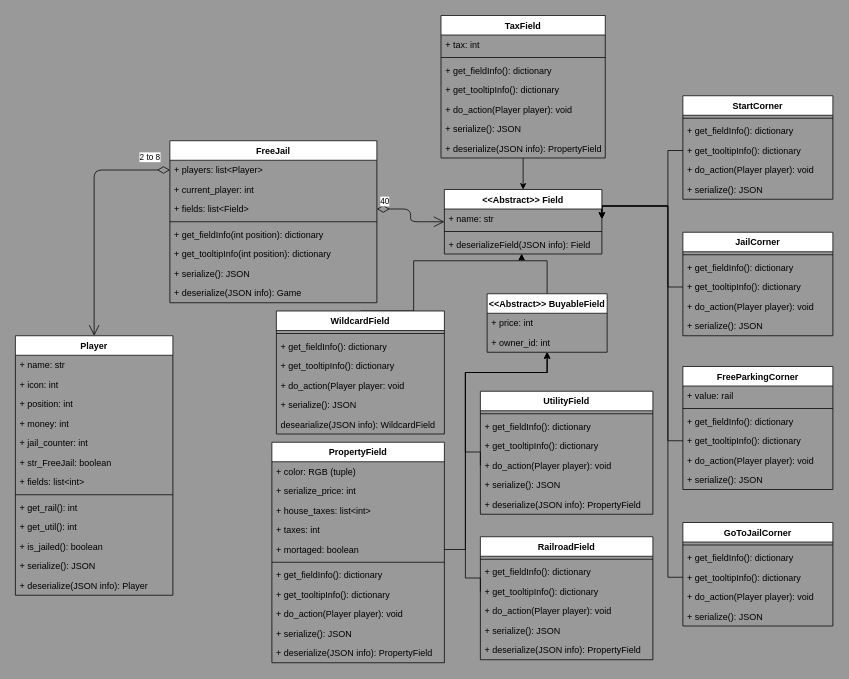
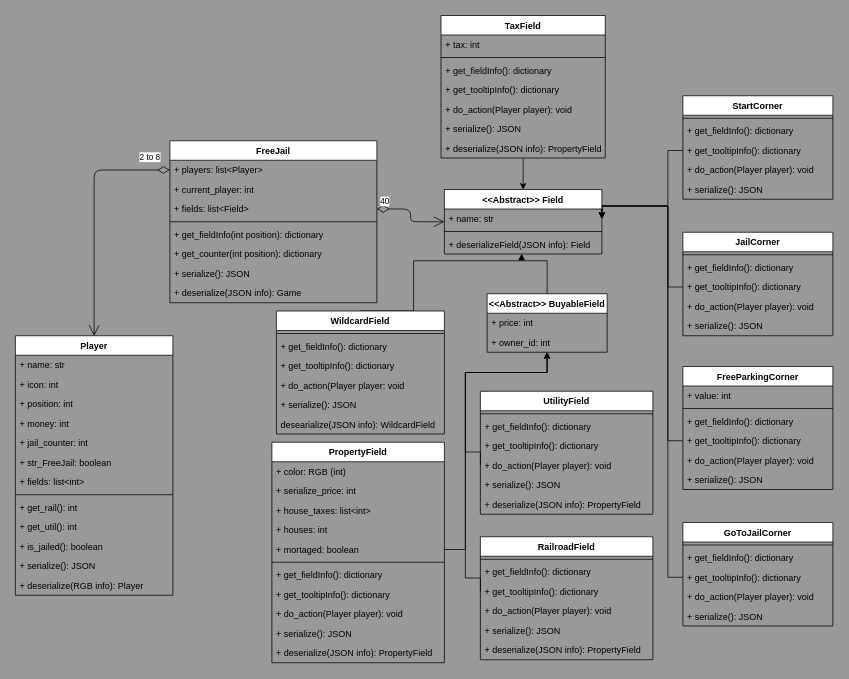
- <mxCell id="19" value="+ get_tooltipInfo(int position): dictionary" style="text;strokeColor=none;fillColor=none;align=left;verticalAlign=top;spacingLeft=4;spacingRight=4;overflow=hidden;rotatable=0;points=[[0,0.5],[1,0.5]];portConstraint=eastwest;" parent="13" vertex="1"><mxGeometry y="138" width="276" height="26" as="geometry" /></mxCell>
+ <mxCell id="19" value="+ get_counter(int position): dictionary" style="text;strokeColor=none;fillColor=none;align=left;verticalAlign=top;spacingLeft=4;spacingRight=4;overflow=hidden;rotatable=0;points=[[0,0.5],[1,0.5]];portConstraint=eastwest;" parent="13" vertex="1"><mxGeometry y="138" width="276" height="26" as="geometry" /></mxCell>
- <mxCell id="82" value="+ value: rail" style="text;strokeColor=none;fillColor=none;align=left;verticalAlign=top;spacingLeft=4;spacingRight=4;overflow=hidden;rotatable=0;points=[[0,0.5],[1,0.5]];portConstraint=eastwest;" parent="81" vertex="1"><mxGeometry y="26" width="200" height="26" as="geometry" /></mxCell>
+ <mxCell id="82" value="+ value: int" style="text;strokeColor=none;fillColor=none;align=left;verticalAlign=top;spacingLeft=4;spacingRight=4;overflow=hidden;rotatable=0;points=[[0,0.5],[1,0.5]];portConstraint=eastwest;" parent="81" vertex="1"><mxGeometry y="26" width="200" height="26" as="geometry" /></mxCell>
- <mxCell id="63" value="+ color: RGB (tuple)" style="text;strokeColor=none;fillColor=none;align=left;verticalAlign=top;spacingLeft=4;spacingRight=4;overflow=hidden;rotatable=0;points=[[0,0.5],[1,0.5]];portConstraint=eastwest;" parent="62" vertex="1"><mxGeometry y="26" width="230" height="26" as="geometry" /></mxCell>
+ <mxCell id="63" value="+ color: RGB (int)" style="text;strokeColor=none;fillColor=none;align=left;verticalAlign=top;spacingLeft=4;spacingRight=4;overflow=hidden;rotatable=0;points=[[0,0.5],[1,0.5]];portConstraint=eastwest;" parent="62" vertex="1"><mxGeometry y="26" width="230" height="26" as="geometry" /></mxCell>
- <mxCell id="66" value="+ taxes: int" style="text;strokeColor=none;fillColor=none;align=left;verticalAlign=top;spacingLeft=4;spacingRight=4;overflow=hidden;rotatable=0;points=[[0,0.5],[1,0.5]];portConstraint=eastwest;" parent="62" vertex="1"><mxGeometry y="104" width="230" height="26" as="geometry" /></mxCell>
+ <mxCell id="66" value="+ houses: int" style="text;strokeColor=none;fillColor=none;align=left;verticalAlign=top;spacingLeft=4;spacingRight=4;overflow=hidden;rotatable=0;points=[[0,0.5],[1,0.5]];portConstraint=eastwest;" parent="62" vertex="1"><mxGeometry y="104" width="230" height="26" as="geometry" /></mxCell>
- <mxCell id="35" value="+ deserialize(JSON info): Player" style="text;strokeColor=none;fillColor=none;align=left;verticalAlign=top;spacingLeft=4;spacingRight=4;overflow=hidden;rotatable=0;points=[[0,0.5],[1,0.5]];portConstraint=eastwest;" parent="22" vertex="1"><mxGeometry y="320" width="210" height="26" as="geometry" /></mxCell>
+ <mxCell id="35" value="+ deserialize(RGB info): Player" style="text;strokeColor=none;fillColor=none;align=left;verticalAlign=top;spacingLeft=4;spacingRight=4;overflow=hidden;rotatable=0;points=[[0,0.5],[1,0.5]];portConstraint=eastwest;" parent="22" vertex="1"><mxGeometry y="320" width="210" height="26" as="geometry" /></mxCell>
